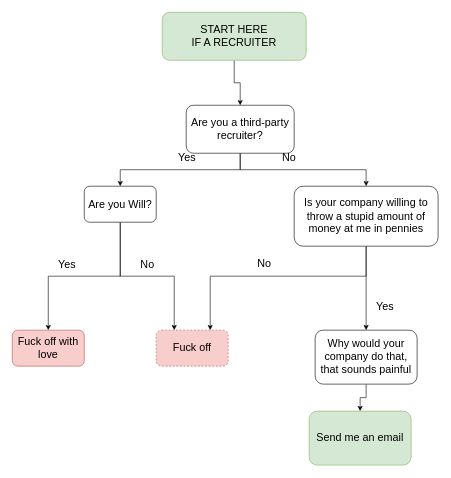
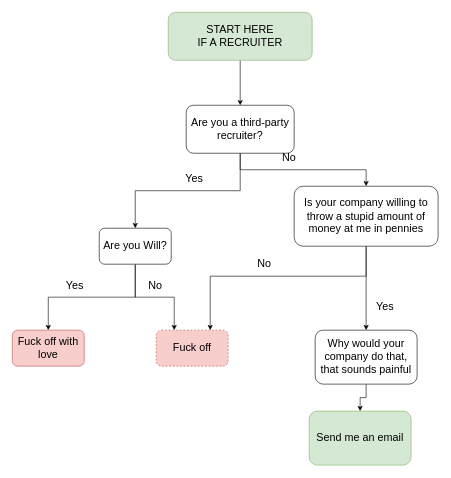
- <mxCell id="3" value="&lt;div style=&quot;font-size: 18px;&quot;&gt;START HERE&lt;/div&gt;&lt;div style=&quot;font-size: 18px;&quot;&gt;IF A RECRUITER&lt;br&gt;&lt;/div&gt;" style="rounded=1;whiteSpace=wrap;html=1;fillColor=#d5e8d4;strokeColor=#82b366;fontSize=18;" vertex="1" parent="1"><mxGeometry x="270" y="20" width="240" height="80" as="geometry" /></mxCell>
+ <mxCell id="3" value="&lt;div style=&quot;font-size: 18px;&quot;&gt;START HERE&lt;/div&gt;&lt;div style=&quot;font-size: 18px;&quot;&gt;IF A RECRUITER&lt;br&gt;&lt;/div&gt;" style="rounded=1;whiteSpace=wrap;html=1;fillColor=#d5e8d4;strokeColor=#82b366;fontSize=18;" vertex="1" parent="1"><mxGeometry x="280" y="20" width="240" height="80" as="geometry" /></mxCell>
- <mxCell id="14" value="Are you Will?" style="rounded=1;whiteSpace=wrap;html=1;fontSize=18;" vertex="1" parent="1"><mxGeometry x="140" y="310" width="120" height="60" as="geometry" /></mxCell>
+ <mxCell id="14" value="Are you Will?" style="rounded=1;whiteSpace=wrap;html=1;fontSize=18;" vertex="1" parent="1"><mxGeometry x="165" y="380" width="120" height="60" as="geometry" /></mxCell>
